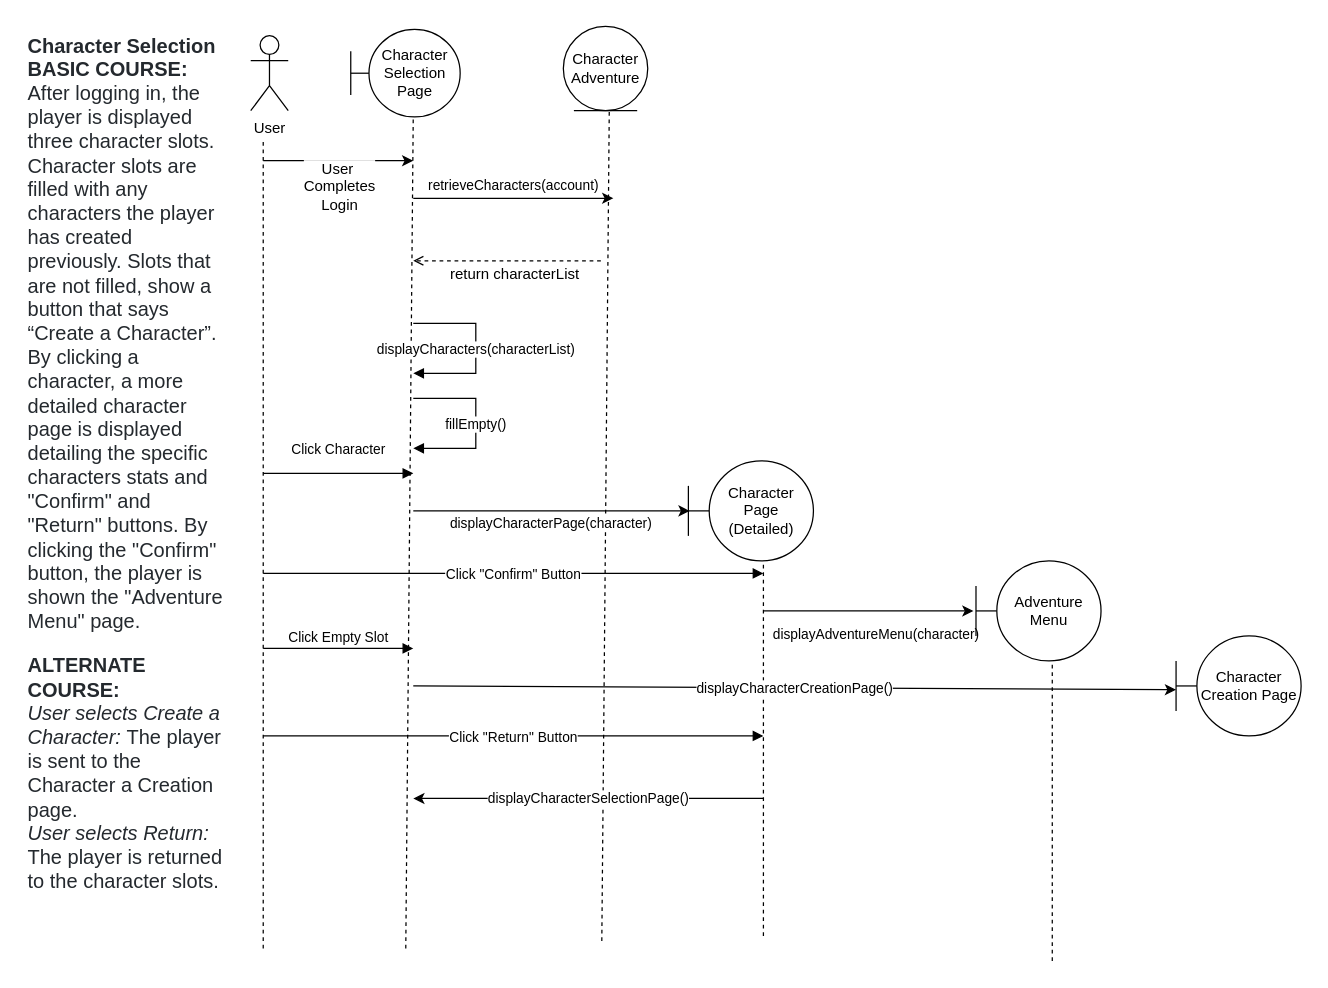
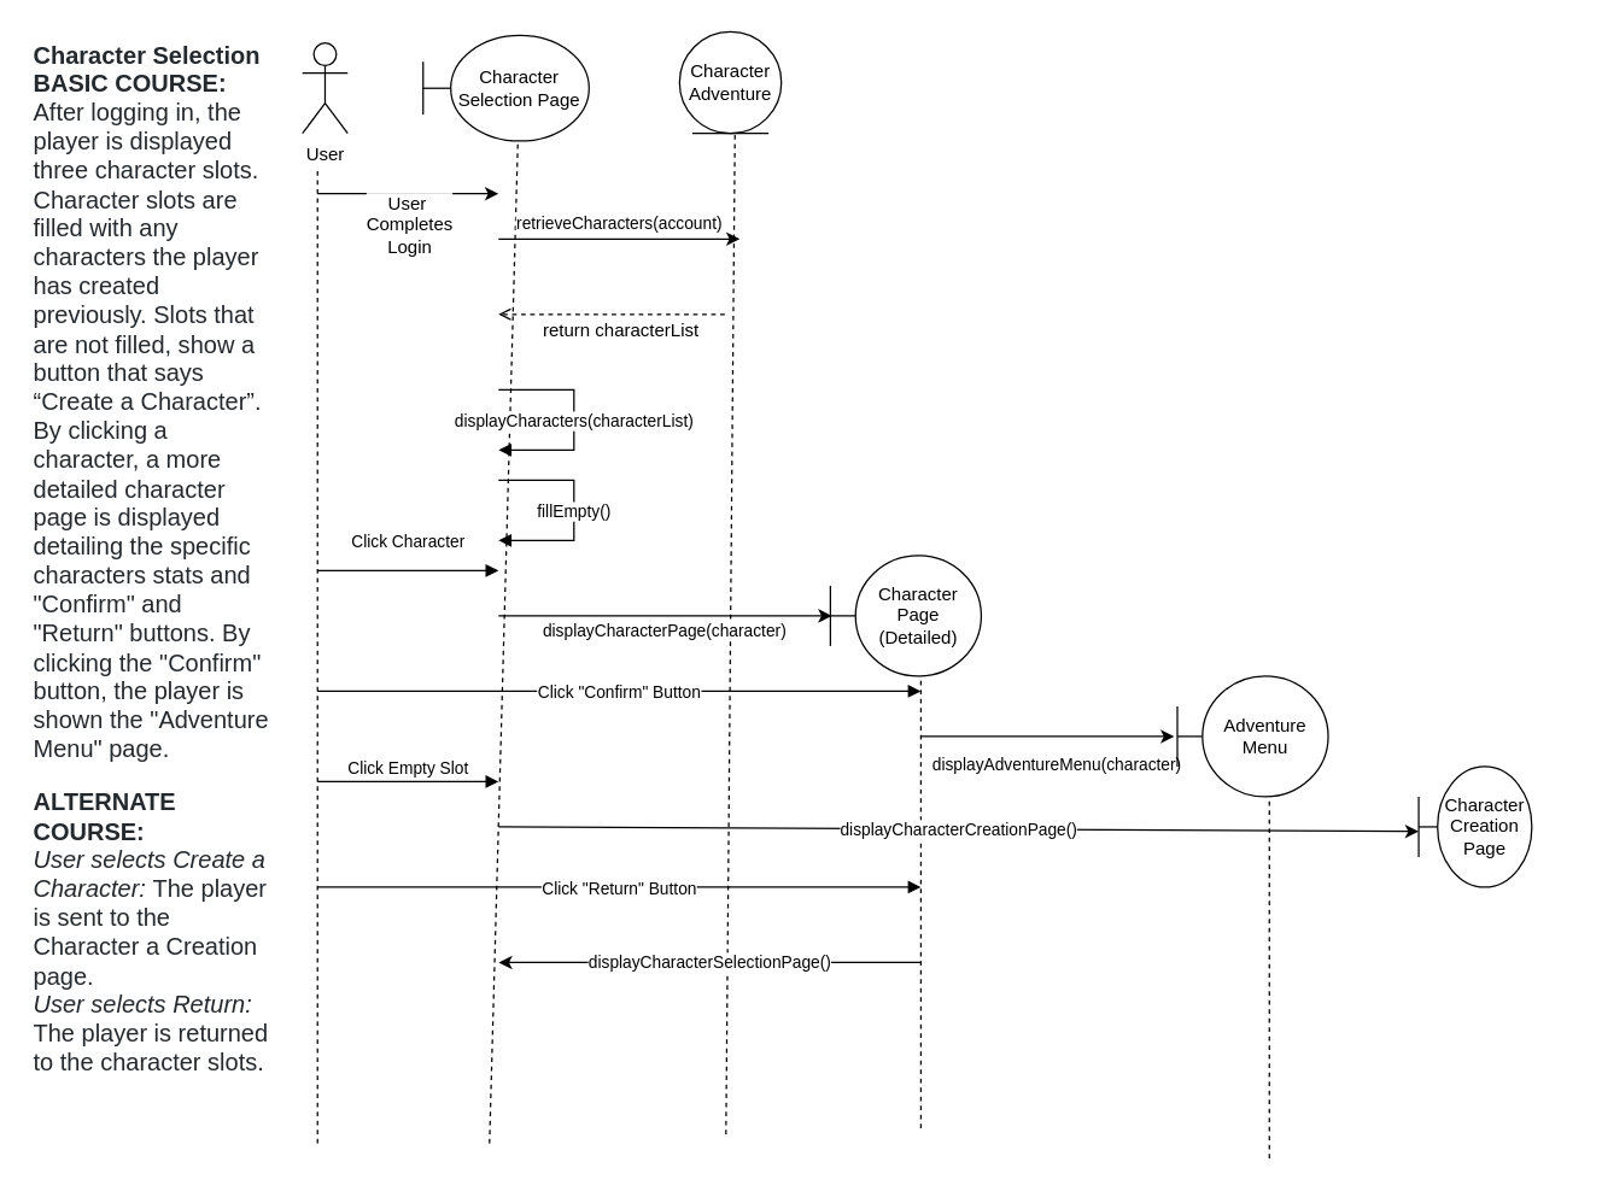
- <mxCell id="4" value="Character Selection Page" style="shape=umlBoundary;whiteSpace=wrap;html=1;" parent="1" vertex="1"><mxGeometry x="280" y="23" width="87.5" height="70" as="geometry" /></mxCell>
+ <mxCell id="4" value="Character Selection Page" style="shape=umlBoundary;whiteSpace=wrap;html=1;" parent="1" vertex="1"><mxGeometry x="280" y="23" width="110" height="70" as="geometry" /></mxCell>
- <mxCell id="26" value="Character Creation Page" style="shape=umlBoundary;whiteSpace=wrap;html=1;" parent="1" vertex="1"><mxGeometry x="940" y="508" width="100" height="80" as="geometry" /></mxCell>
+ <mxCell id="26" value="Character Creation Page" style="shape=umlBoundary;whiteSpace=wrap;html=1;" parent="1" vertex="1"><mxGeometry x="940" y="508" width="75" height="80" as="geometry" /></mxCell>
